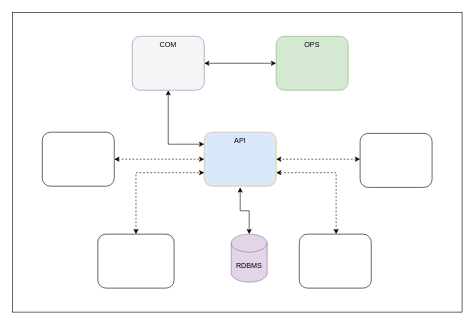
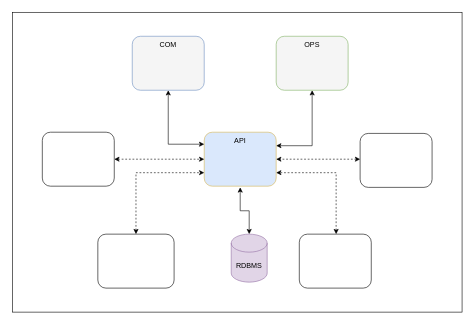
- <mxCell id="7" value="OPS" style="rounded=1;whiteSpace=wrap;html=1;fillColor=#d5e8d4;strokeColor=#82b366;verticalAlign=top;" vertex="1" parent="1"><mxGeometry x="460" y="60" width="120" height="90" as="geometry" /></mxCell>
+ <mxCell id="7" value="OPS" style="rounded=1;whiteSpace=wrap;html=1;fillColor=#f5f5f5;strokeColor=#82b366;verticalAlign=top;" vertex="1" parent="1"><mxGeometry x="460" y="60" width="120" height="90" as="geometry" /></mxCell>
- <mxCell id="6" style="edgeStyle=orthogonalEdgeStyle;rounded=0;orthogonalLoop=1;jettySize=auto;html=1;startArrow=classic;startFill=1;" edge="1" parent="1" source="7" target="5"><mxGeometry relative="1" as="geometry" /></mxCell>
+ <mxCell id="6" style="edgeStyle=orthogonalEdgeStyle;rounded=0;orthogonalLoop=1;jettySize=auto;html=1;entryX=1;entryY=0.25;entryDx=0;entryDy=0;startArrow=classic;startFill=1;" edge="1" parent="1" source="7" target="3"><mxGeometry relative="1" as="geometry" /></mxCell>
